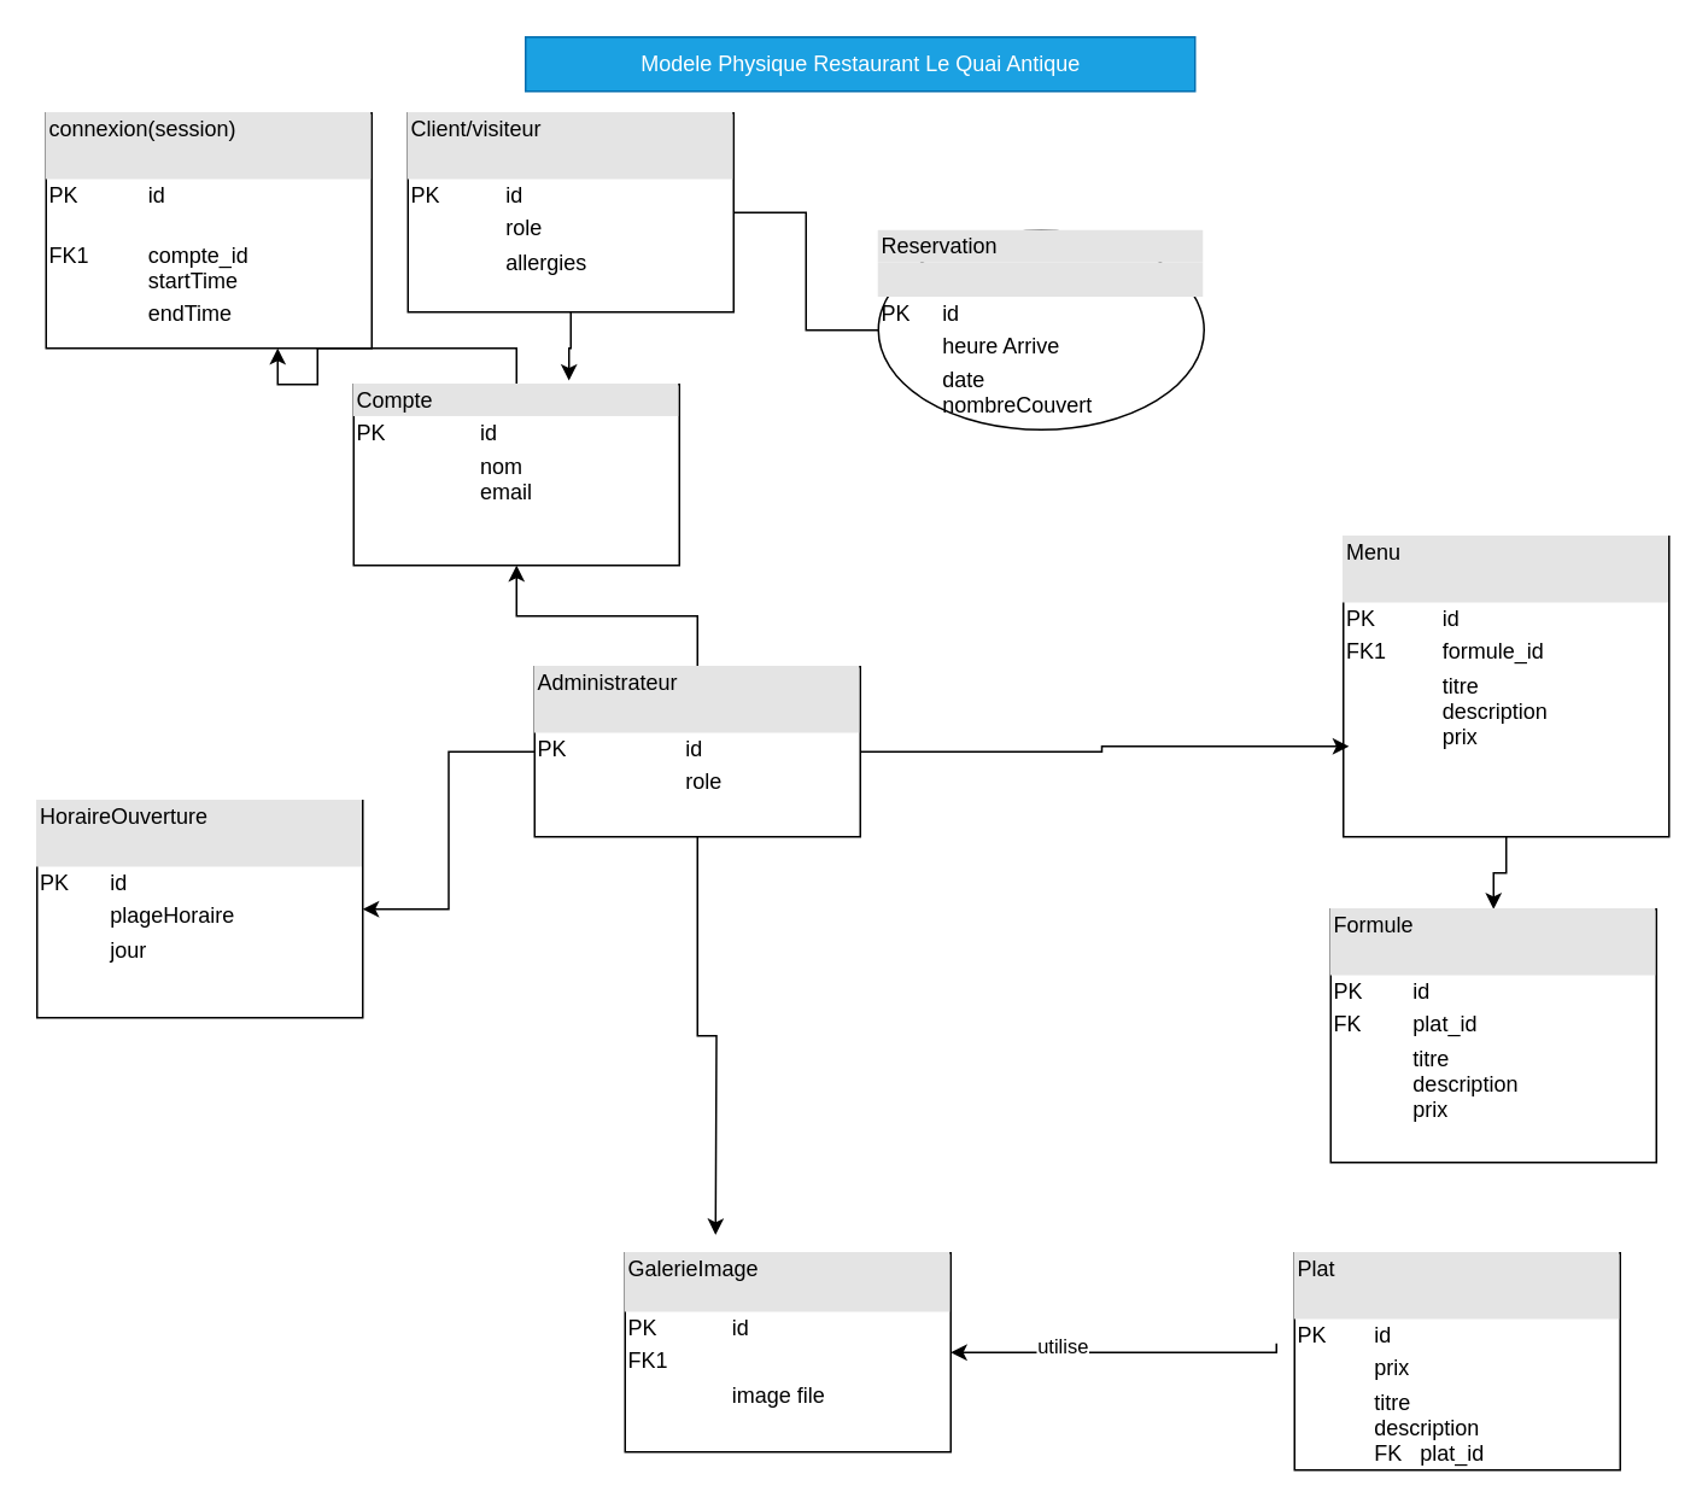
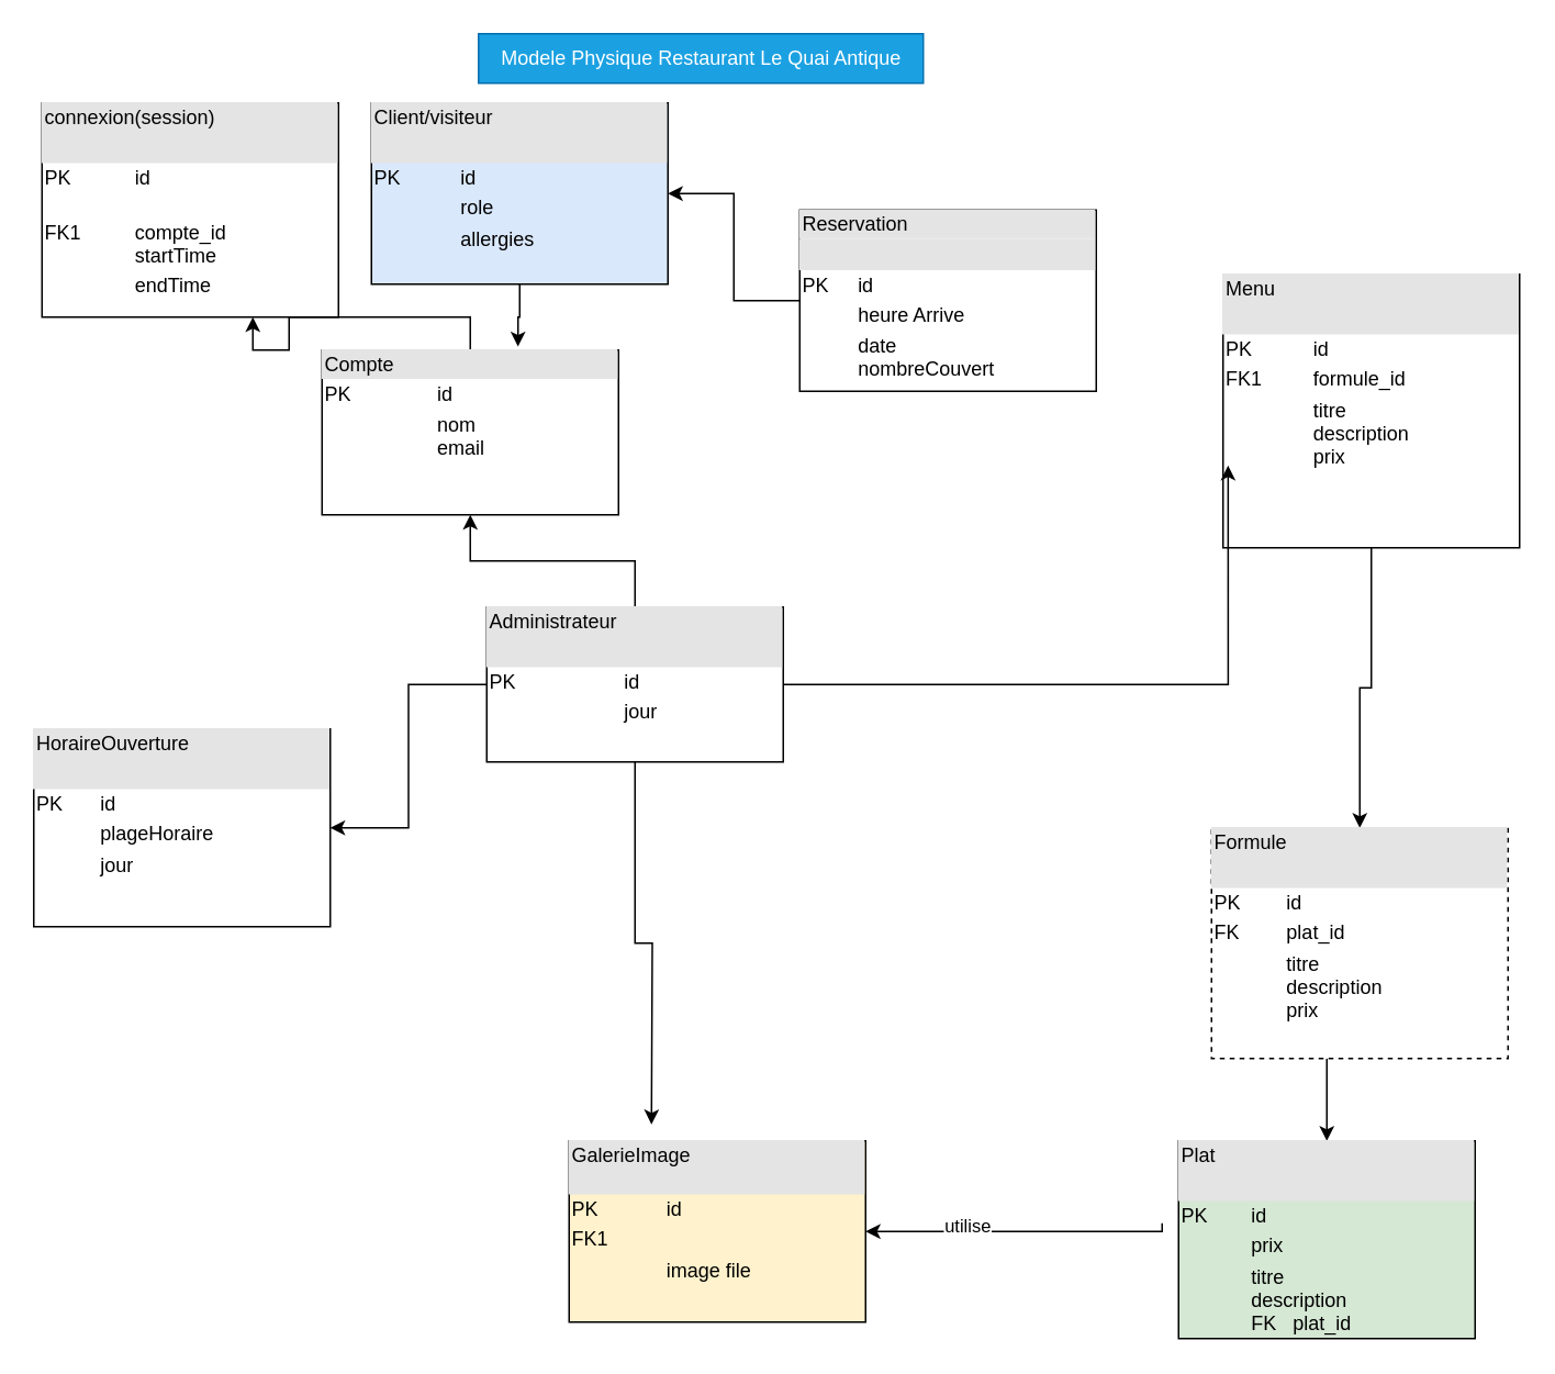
- <mxCell id="23" value="Modele Physique Restaurant Le Quai Antique" style="text;html=1;align=center;verticalAlign=middle;resizable=0;points=[];autosize=1;strokeColor=#006EAF;fillColor=#1ba1e2;fontColor=#ffffff;" vertex="1" parent="1"><mxGeometry x="290" y="20" width="370" height="30" as="geometry" /></mxCell>
+ <mxCell id="23" value="Modele Physique Restaurant Le Quai Antique" style="text;html=1;align=center;verticalAlign=middle;resizable=0;points=[];autosize=1;strokeColor=#006EAF;fillColor=#1ba1e2;fontColor=#ffffff;" vertex="1" parent="1"><mxGeometry x="290" y="20" width="270" height="30" as="geometry" /></mxCell>
- <mxCell id="12" value="&lt;div style=&quot;box-sizing:border-box;width:100%;background:#e4e4e4;padding:2px;&quot;&gt;Client/visiteur&lt;/div&gt;&lt;div style=&quot;box-sizing:border-box;width:100%;background:#e4e4e4;padding:2px;&quot;&gt;&lt;br&gt;&lt;/div&gt;&lt;table style=&quot;width:100%;font-size:1em;&quot; cellpadding=&quot;2&quot; cellspacing=&quot;0&quot;&gt;&lt;tbody&gt;&lt;tr&gt;&lt;td&gt;PK&lt;/td&gt;&lt;td&gt;id&lt;/td&gt;&lt;/tr&gt;&lt;tr&gt;&lt;td&gt;&lt;br&gt;&lt;/td&gt;&lt;td&gt;role&lt;/td&gt;&lt;/tr&gt;&lt;tr&gt;&lt;td&gt;&lt;/td&gt;&lt;td&gt;allergies&lt;br&gt;&lt;br&gt;&lt;br&gt;&lt;/td&gt;&lt;/tr&gt;&lt;/tbody&gt;&lt;/table&gt;" style="verticalAlign=top;align=left;overflow=fill;html=1;whiteSpace=wrap;" parent="1" vertex="1"><mxGeometry x="225" y="62" width="180" height="110" as="geometry" /></mxCell>
+ <mxCell id="12" value="&lt;div style=&quot;box-sizing:border-box;width:100%;background:#e4e4e4;padding:2px;&quot;&gt;Client/visiteur&lt;/div&gt;&lt;div style=&quot;box-sizing:border-box;width:100%;background:#e4e4e4;padding:2px;&quot;&gt;&lt;br&gt;&lt;/div&gt;&lt;table style=&quot;width:100%;font-size:1em;&quot; cellpadding=&quot;2&quot; cellspacing=&quot;0&quot;&gt;&lt;tbody&gt;&lt;tr&gt;&lt;td&gt;PK&lt;/td&gt;&lt;td&gt;id&lt;/td&gt;&lt;/tr&gt;&lt;tr&gt;&lt;td&gt;&lt;br&gt;&lt;/td&gt;&lt;td&gt;role&lt;/td&gt;&lt;/tr&gt;&lt;tr&gt;&lt;td&gt;&lt;/td&gt;&lt;td&gt;allergies&lt;br&gt;&lt;br&gt;&lt;br&gt;&lt;/td&gt;&lt;/tr&gt;&lt;/tbody&gt;&lt;/table&gt;" style="verticalAlign=top;align=left;overflow=fill;html=1;whiteSpace=wrap;fillColor=#dae8fc;" parent="1" vertex="1"><mxGeometry x="225" y="62" width="180" height="110" as="geometry" /></mxCell>
- <mxCell id="9" value="" style="edgeStyle=orthogonalEdgeStyle;rounded=0;orthogonalLoop=1;jettySize=auto;html=1;endArrow=none;" parent="1" source="10" target="12" edge="1"><mxGeometry relative="1" as="geometry" /></mxCell>
+ <mxCell id="9" value="" style="edgeStyle=orthogonalEdgeStyle;rounded=0;orthogonalLoop=1;jettySize=auto;html=1;" parent="1" source="10" target="12" edge="1"><mxGeometry relative="1" as="geometry" /></mxCell>
- <mxCell id="10" value="&lt;div style=&quot;box-sizing:border-box;width:100%;background:#e4e4e4;padding:2px;&quot;&gt;Reservation&lt;/div&gt;&lt;div style=&quot;box-sizing:border-box;width:100%;background:#e4e4e4;padding:2px;&quot;&gt;&lt;br&gt;&lt;/div&gt;&lt;table style=&quot;width:100%;font-size:1em;&quot; cellpadding=&quot;2&quot; cellspacing=&quot;0&quot;&gt;&lt;tbody&gt;&lt;tr&gt;&lt;td&gt;PK&lt;/td&gt;&lt;td&gt;id&lt;/td&gt;&lt;/tr&gt;&lt;tr&gt;&lt;td&gt;&lt;br&gt;&lt;/td&gt;&lt;td&gt;heure Arrive&amp;nbsp;&lt;/td&gt;&lt;/tr&gt;&lt;tr&gt;&lt;td&gt;&lt;/td&gt;&lt;td&gt;date&lt;br&gt;nombreCouvert&lt;br&gt;&lt;br&gt;&lt;br&gt;&lt;/td&gt;&lt;/tr&gt;&lt;/tbody&gt;&lt;/table&gt;" style="ellipse;verticalAlign=top;align=left;overflow=fill;html=1;whiteSpace=wrap;" parent="1" vertex="1"><mxGeometry x="485" y="127" width="180" height="110" as="geometry" /></mxCell>
+ <mxCell id="10" value="&lt;div style=&quot;box-sizing:border-box;width:100%;background:#e4e4e4;padding:2px;&quot;&gt;Reservation&lt;/div&gt;&lt;div style=&quot;box-sizing:border-box;width:100%;background:#e4e4e4;padding:2px;&quot;&gt;&lt;br&gt;&lt;/div&gt;&lt;table style=&quot;width:100%;font-size:1em;&quot; cellpadding=&quot;2&quot; cellspacing=&quot;0&quot;&gt;&lt;tbody&gt;&lt;tr&gt;&lt;td&gt;PK&lt;/td&gt;&lt;td&gt;id&lt;/td&gt;&lt;/tr&gt;&lt;tr&gt;&lt;td&gt;&lt;br&gt;&lt;/td&gt;&lt;td&gt;heure Arrive&amp;nbsp;&lt;/td&gt;&lt;/tr&gt;&lt;tr&gt;&lt;td&gt;&lt;/td&gt;&lt;td&gt;date&lt;br&gt;nombreCouvert&lt;br&gt;&lt;br&gt;&lt;br&gt;&lt;/td&gt;&lt;/tr&gt;&lt;/tbody&gt;&lt;/table&gt;" style="verticalAlign=top;align=left;overflow=fill;html=1;whiteSpace=wrap;" parent="1" vertex="1"><mxGeometry x="485" y="127" width="180" height="110" as="geometry" /></mxCell>
- <mxCell id="3" value="&lt;div style=&quot;box-sizing:border-box;width:100%;background:#e4e4e4;padding:2px;&quot;&gt;Menu&lt;/div&gt;&lt;div style=&quot;box-sizing:border-box;width:100%;background:#e4e4e4;padding:2px;&quot;&gt;&lt;br&gt;&lt;/div&gt;&lt;table style=&quot;width:100%;font-size:1em;&quot; cellpadding=&quot;2&quot; cellspacing=&quot;0&quot;&gt;&lt;tbody&gt;&lt;tr&gt;&lt;td&gt;PK&lt;/td&gt;&lt;td&gt;id&lt;/td&gt;&lt;/tr&gt;&lt;tr&gt;&lt;td&gt;FK1&lt;/td&gt;&lt;td&gt;formule_id&lt;/td&gt;&lt;/tr&gt;&lt;tr&gt;&lt;td&gt;&lt;/td&gt;&lt;td&gt;titre&lt;br&gt;description&lt;br&gt;prix&lt;br&gt;&lt;br&gt;&lt;/td&gt;&lt;/tr&gt;&lt;/tbody&gt;&lt;/table&gt;" style="verticalAlign=top;align=left;overflow=fill;html=1;whiteSpace=wrap;" parent="1" vertex="1"><mxGeometry x="742" y="296" width="180" height="166" as="geometry" /></mxCell>
+ <mxCell id="3" value="&lt;div style=&quot;box-sizing:border-box;width:100%;background:#e4e4e4;padding:2px;&quot;&gt;Menu&lt;/div&gt;&lt;div style=&quot;box-sizing:border-box;width:100%;background:#e4e4e4;padding:2px;&quot;&gt;&lt;br&gt;&lt;/div&gt;&lt;table style=&quot;width:100%;font-size:1em;&quot; cellpadding=&quot;2&quot; cellspacing=&quot;0&quot;&gt;&lt;tbody&gt;&lt;tr&gt;&lt;td&gt;PK&lt;/td&gt;&lt;td&gt;id&lt;/td&gt;&lt;/tr&gt;&lt;tr&gt;&lt;td&gt;FK1&lt;/td&gt;&lt;td&gt;formule_id&lt;/td&gt;&lt;/tr&gt;&lt;tr&gt;&lt;td&gt;&lt;/td&gt;&lt;td&gt;titre&lt;br&gt;description&lt;br&gt;prix&lt;br&gt;&lt;br&gt;&lt;/td&gt;&lt;/tr&gt;&lt;/tbody&gt;&lt;/table&gt;" style="verticalAlign=top;align=left;overflow=fill;html=1;whiteSpace=wrap;" parent="1" vertex="1"><mxGeometry x="742" y="166" width="180" height="166" as="geometry" /></mxCell>
- <mxCell id="8" value="&lt;div style=&quot;box-sizing:border-box;width:100%;background:#e4e4e4;padding:2px;&quot;&gt;Administrateur&lt;/div&gt;&lt;div style=&quot;box-sizing:border-box;width:100%;background:#e4e4e4;padding:2px;&quot;&gt;&lt;br&gt;&lt;/div&gt;&lt;table style=&quot;width:100%;font-size:1em;&quot; cellpadding=&quot;2&quot; cellspacing=&quot;0&quot;&gt;&lt;tbody&gt;&lt;tr&gt;&lt;td&gt;PK&lt;/td&gt;&lt;td&gt;id&amp;nbsp;&lt;/td&gt;&lt;/tr&gt;&lt;tr&gt;&lt;td&gt;&lt;br&gt;&lt;/td&gt;&lt;td&gt;role&lt;/td&gt;&lt;/tr&gt;&lt;tr&gt;&lt;td&gt;&lt;/td&gt;&lt;td&gt;&lt;br&gt;&lt;/td&gt;&lt;/tr&gt;&lt;/tbody&gt;&lt;/table&gt;" style="verticalAlign=top;align=left;overflow=fill;html=1;whiteSpace=wrap;" parent="1" vertex="1"><mxGeometry x="295" y="368" width="180" height="94" as="geometry" /></mxCell>
+ <mxCell id="8" value="&lt;div style=&quot;box-sizing:border-box;width:100%;background:#e4e4e4;padding:2px;&quot;&gt;Administrateur&lt;/div&gt;&lt;div style=&quot;box-sizing:border-box;width:100%;background:#e4e4e4;padding:2px;&quot;&gt;&lt;br&gt;&lt;/div&gt;&lt;table style=&quot;width:100%;font-size:1em;&quot; cellpadding=&quot;2&quot; cellspacing=&quot;0&quot;&gt;&lt;tbody&gt;&lt;tr&gt;&lt;td&gt;PK&lt;/td&gt;&lt;td&gt;id&amp;nbsp;&lt;/td&gt;&lt;/tr&gt;&lt;tr&gt;&lt;td&gt;&lt;br&gt;&lt;/td&gt;&lt;td&gt;jour&lt;/td&gt;&lt;/tr&gt;&lt;tr&gt;&lt;td&gt;&lt;/td&gt;&lt;td&gt;&lt;br&gt;&lt;/td&gt;&lt;/tr&gt;&lt;/tbody&gt;&lt;/table&gt;" style="verticalAlign=top;align=left;overflow=fill;html=1;whiteSpace=wrap;" parent="1" vertex="1"><mxGeometry x="295" y="368" width="180" height="94" as="geometry" /></mxCell>
- <mxCell id="17" value="&lt;div style=&quot;box-sizing:border-box;width:100%;background:#e4e4e4;padding:2px;&quot;&gt;Formule&lt;/div&gt;&lt;div style=&quot;box-sizing:border-box;width:100%;background:#e4e4e4;padding:2px;&quot;&gt;&lt;br&gt;&lt;/div&gt;&lt;table style=&quot;width:100%;font-size:1em;&quot; cellpadding=&quot;2&quot; cellspacing=&quot;0&quot;&gt;&lt;tbody&gt;&lt;tr&gt;&lt;td&gt;PK&lt;/td&gt;&lt;td&gt;id&lt;/td&gt;&lt;/tr&gt;&lt;tr&gt;&lt;td&gt;FK&lt;/td&gt;&lt;td&gt;plat_id&lt;/td&gt;&lt;/tr&gt;&lt;tr&gt;&lt;td&gt;&lt;/td&gt;&lt;td&gt;titre&lt;br&gt;description&lt;br&gt;prix&lt;br&gt;&lt;br&gt;&lt;/td&gt;&lt;/tr&gt;&lt;/tbody&gt;&lt;/table&gt;" style="verticalAlign=top;align=left;overflow=fill;html=1;whiteSpace=wrap;" parent="1" vertex="1"><mxGeometry x="735" y="502" width="180" height="140" as="geometry" /></mxCell>
+ <mxCell id="17" value="&lt;div style=&quot;box-sizing:border-box;width:100%;background:#e4e4e4;padding:2px;&quot;&gt;Formule&lt;/div&gt;&lt;div style=&quot;box-sizing:border-box;width:100%;background:#e4e4e4;padding:2px;&quot;&gt;&lt;br&gt;&lt;/div&gt;&lt;table style=&quot;width:100%;font-size:1em;&quot; cellpadding=&quot;2&quot; cellspacing=&quot;0&quot;&gt;&lt;tbody&gt;&lt;tr&gt;&lt;td&gt;PK&lt;/td&gt;&lt;td&gt;id&lt;/td&gt;&lt;/tr&gt;&lt;tr&gt;&lt;td&gt;FK&lt;/td&gt;&lt;td&gt;plat_id&lt;/td&gt;&lt;/tr&gt;&lt;tr&gt;&lt;td&gt;&lt;/td&gt;&lt;td&gt;titre&lt;br&gt;description&lt;br&gt;prix&lt;br&gt;&lt;br&gt;&lt;/td&gt;&lt;/tr&gt;&lt;/tbody&gt;&lt;/table&gt;" style="verticalAlign=top;align=left;overflow=fill;html=1;whiteSpace=wrap;dashed=1;" parent="1" vertex="1"><mxGeometry x="735" y="502" width="180" height="140" as="geometry" /></mxCell>
+ <mxCell id="16" value="" style="edgeStyle=orthogonalEdgeStyle;rounded=0;orthogonalLoop=1;jettySize=auto;html=1;" parent="1" source="17" target="18" edge="1"><mxGeometry relative="1" as="geometry"><Array as="points"><mxPoint x="805" y="652" /><mxPoint x="805" y="652" /></Array></mxGeometry></mxCell>
- <mxCell id="14" value="&lt;div style=&quot;box-sizing:border-box;width:100%;background:#e4e4e4;padding:2px;&quot;&gt;GalerieImage&lt;br&gt;&lt;br&gt;&lt;/div&gt;&lt;table style=&quot;width:100%;font-size:1em;&quot; cellpadding=&quot;2&quot; cellspacing=&quot;0&quot;&gt;&lt;tbody&gt;&lt;tr&gt;&lt;td&gt;PK&lt;/td&gt;&lt;td&gt;id&lt;/td&gt;&lt;/tr&gt;&lt;tr&gt;&lt;td&gt;FK1&lt;/td&gt;&lt;td&gt;&lt;br&gt;&lt;/td&gt;&lt;/tr&gt;&lt;tr&gt;&lt;td&gt;&lt;/td&gt;&lt;td&gt;image file&lt;br&gt;&lt;br&gt;&lt;/td&gt;&lt;/tr&gt;&lt;/tbody&gt;&lt;/table&gt;" style="verticalAlign=top;align=left;overflow=fill;html=1;whiteSpace=wrap;" parent="1" vertex="1"><mxGeometry x="345" y="692" width="180" height="110" as="geometry" /></mxCell>
+ <mxCell id="14" value="&lt;div style=&quot;box-sizing:border-box;width:100%;background:#e4e4e4;padding:2px;&quot;&gt;GalerieImage&lt;br&gt;&lt;br&gt;&lt;/div&gt;&lt;table style=&quot;width:100%;font-size:1em;&quot; cellpadding=&quot;2&quot; cellspacing=&quot;0&quot;&gt;&lt;tbody&gt;&lt;tr&gt;&lt;td&gt;PK&lt;/td&gt;&lt;td&gt;id&lt;/td&gt;&lt;/tr&gt;&lt;tr&gt;&lt;td&gt;FK1&lt;/td&gt;&lt;td&gt;&lt;br&gt;&lt;/td&gt;&lt;/tr&gt;&lt;tr&gt;&lt;td&gt;&lt;/td&gt;&lt;td&gt;image file&lt;br&gt;&lt;br&gt;&lt;/td&gt;&lt;/tr&gt;&lt;/tbody&gt;&lt;/table&gt;" style="verticalAlign=top;align=left;overflow=fill;html=1;whiteSpace=wrap;fillColor=#fff2cc;" parent="1" vertex="1"><mxGeometry x="345" y="692" width="180" height="110" as="geometry" /></mxCell>
- <mxCell id="18" value="&lt;div style=&quot;box-sizing:border-box;width:100%;background:#e4e4e4;padding:2px;&quot;&gt;Plat&lt;/div&gt;&lt;div style=&quot;box-sizing:border-box;width:100%;background:#e4e4e4;padding:2px;&quot;&gt;&lt;br&gt;&lt;/div&gt;&lt;table style=&quot;width:100%;font-size:1em;&quot; cellpadding=&quot;2&quot; cellspacing=&quot;0&quot;&gt;&lt;tbody&gt;&lt;tr&gt;&lt;td&gt;PK&lt;/td&gt;&lt;td&gt;id&lt;/td&gt;&lt;/tr&gt;&lt;tr&gt;&lt;td&gt;&lt;br&gt;&lt;/td&gt;&lt;td&gt;prix&lt;br&gt;&lt;/td&gt;&lt;/tr&gt;&lt;tr&gt;&lt;td&gt;&lt;/td&gt;&lt;td&gt;titre&lt;br&gt;description&lt;br&gt;FK&amp;nbsp; &amp;nbsp;plat_id&lt;br&gt;&lt;br&gt;&lt;/td&gt;&lt;/tr&gt;&lt;/tbody&gt;&lt;/table&gt;" style="verticalAlign=top;align=left;overflow=fill;html=1;whiteSpace=wrap;" parent="1" vertex="1"><mxGeometry x="715" y="692" width="180" height="120" as="geometry" /></mxCell>
+ <mxCell id="18" value="&lt;div style=&quot;box-sizing:border-box;width:100%;background:#e4e4e4;padding:2px;&quot;&gt;Plat&lt;/div&gt;&lt;div style=&quot;box-sizing:border-box;width:100%;background:#e4e4e4;padding:2px;&quot;&gt;&lt;br&gt;&lt;/div&gt;&lt;table style=&quot;width:100%;font-size:1em;&quot; cellpadding=&quot;2&quot; cellspacing=&quot;0&quot;&gt;&lt;tbody&gt;&lt;tr&gt;&lt;td&gt;PK&lt;/td&gt;&lt;td&gt;id&lt;/td&gt;&lt;/tr&gt;&lt;tr&gt;&lt;td&gt;&lt;br&gt;&lt;/td&gt;&lt;td&gt;prix&lt;br&gt;&lt;/td&gt;&lt;/tr&gt;&lt;tr&gt;&lt;td&gt;&lt;/td&gt;&lt;td&gt;titre&lt;br&gt;description&lt;br&gt;FK&amp;nbsp; &amp;nbsp;plat_id&lt;br&gt;&lt;br&gt;&lt;/td&gt;&lt;/tr&gt;&lt;/tbody&gt;&lt;/table&gt;" style="verticalAlign=top;align=left;overflow=fill;html=1;whiteSpace=wrap;fillColor=#d5e8d4;" parent="1" vertex="1"><mxGeometry x="715" y="692" width="180" height="120" as="geometry" /></mxCell>
